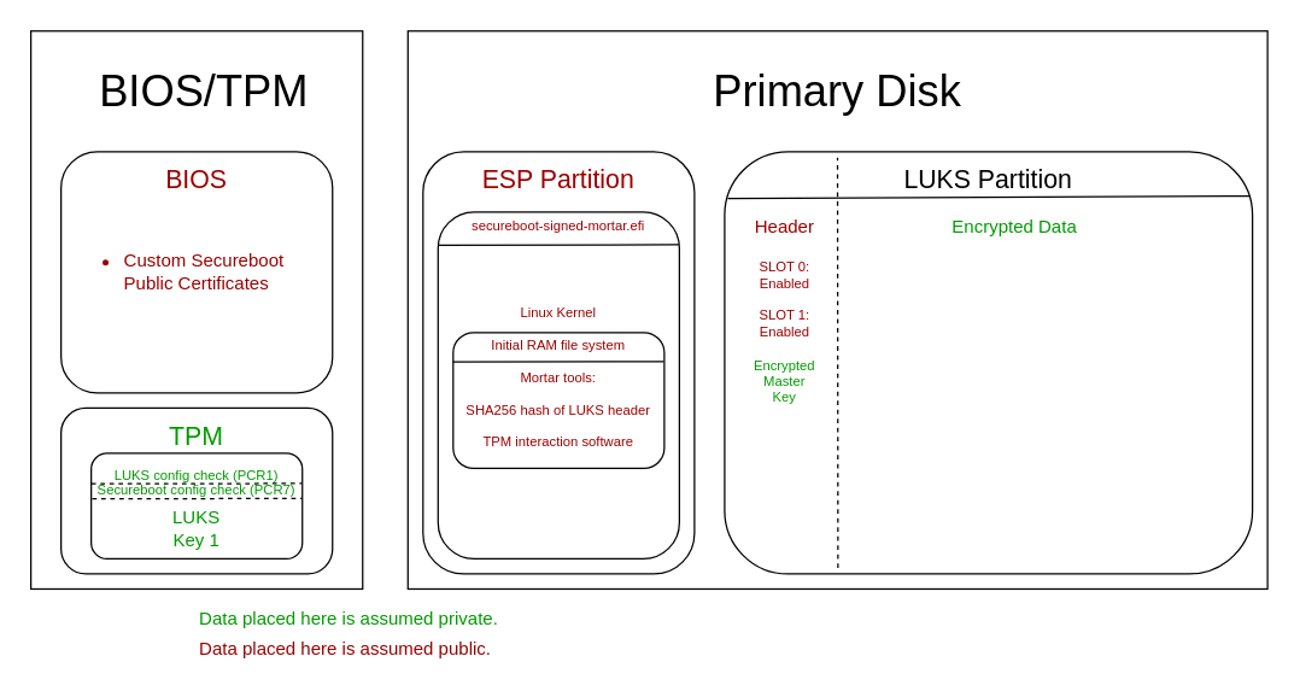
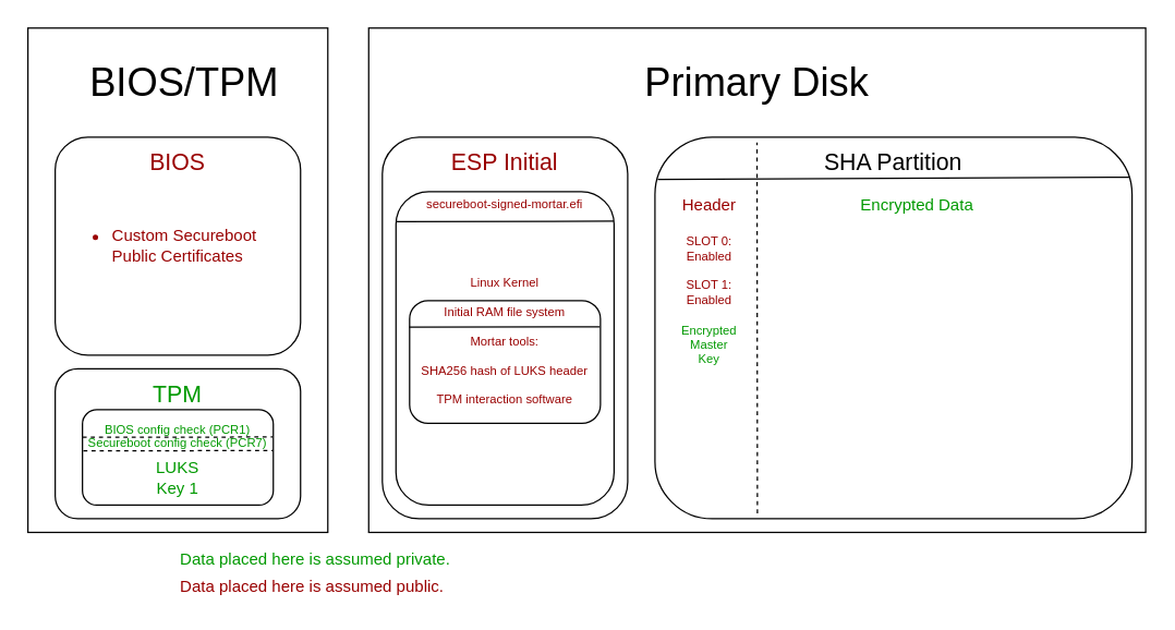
- <mxCell id="11" value="&lt;font style=&quot;font-size: 17px&quot; color=&quot;#990000&quot;&gt;ESP Partition&lt;/font&gt;" style="text;html=1;strokeColor=none;fillColor=none;align=center;verticalAlign=middle;whiteSpace=wrap;rounded=0;" vertex="1" parent="1"><mxGeometry x="300" y="110" width="140" height="20" as="geometry" /></mxCell>
+ <mxCell id="11" value="&lt;font style=&quot;font-size: 17px&quot; color=&quot;#990000&quot;&gt;ESP Initial&lt;/font&gt;" style="text;html=1;strokeColor=none;fillColor=none;align=center;verticalAlign=middle;whiteSpace=wrap;rounded=0;" vertex="1" parent="1"><mxGeometry x="300" y="110" width="140" height="20" as="geometry" /></mxCell>
- <mxCell id="12" value="&lt;span style=&quot;font-size: 17px&quot;&gt;LUKS Partition&lt;/span&gt;" style="text;html=1;strokeColor=none;fillColor=none;align=center;verticalAlign=middle;whiteSpace=wrap;rounded=0;" vertex="1" parent="1"><mxGeometry x="585" y="110" width="140" height="20" as="geometry" /></mxCell>
+ <mxCell id="12" value="&lt;span style=&quot;font-size: 17px&quot;&gt;SHA Partition&lt;/span&gt;" style="text;html=1;strokeColor=none;fillColor=none;align=center;verticalAlign=middle;whiteSpace=wrap;rounded=0;" vertex="1" parent="1"><mxGeometry x="585" y="110" width="140" height="20" as="geometry" /></mxCell>
- <mxCell id="22" value="LUKS config check (PCR1)" style="text;html=1;strokeColor=none;fillColor=none;align=center;verticalAlign=middle;whiteSpace=wrap;rounded=0;labelBackgroundColor=none;fontColor=#009900;labelBorderColor=none;fontSize=9;" vertex="1" parent="1"><mxGeometry x="70" y="310" width="120" height="10" as="geometry" /></mxCell>
+ <mxCell id="22" value="BIOS config check (PCR1)" style="text;html=1;strokeColor=none;fillColor=none;align=center;verticalAlign=middle;whiteSpace=wrap;rounded=0;labelBackgroundColor=none;fontColor=#009900;labelBorderColor=none;fontSize=9;" vertex="1" parent="1"><mxGeometry x="70" y="310" width="120" height="10" as="geometry" /></mxCell>
